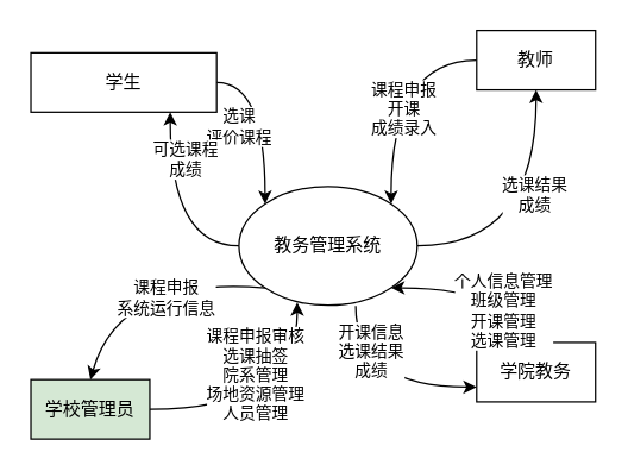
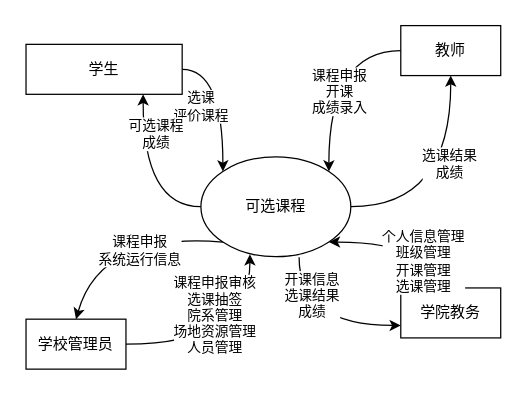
- <mxCell id="9" value="教务管理系统" style="ellipse;whiteSpace=wrap;html=1;fontFamily=宋体-简;" parent="1" vertex="1"><mxGeometry x="160" y="125" width="120" height="80" as="geometry" /></mxCell>
+ <mxCell id="9" value="可选课程" style="ellipse;whiteSpace=wrap;html=1;fontFamily=宋体-简;" parent="1" vertex="1"><mxGeometry x="160" y="125" width="120" height="80" as="geometry" /></mxCell>
- <mxCell id="16" value="学校管理员" style="rounded=0;whiteSpace=wrap;html=1;fontFamily=宋体-简;fillColor=#d5e8d4;" parent="1" vertex="1"><mxGeometry x="20" y="255" width="80" height="40" as="geometry" /></mxCell>
+ <mxCell id="16" value="学校管理员" style="rounded=0;whiteSpace=wrap;html=1;fontFamily=宋体-简;" parent="1" vertex="1"><mxGeometry x="20" y="255" width="80" height="40" as="geometry" /></mxCell>
